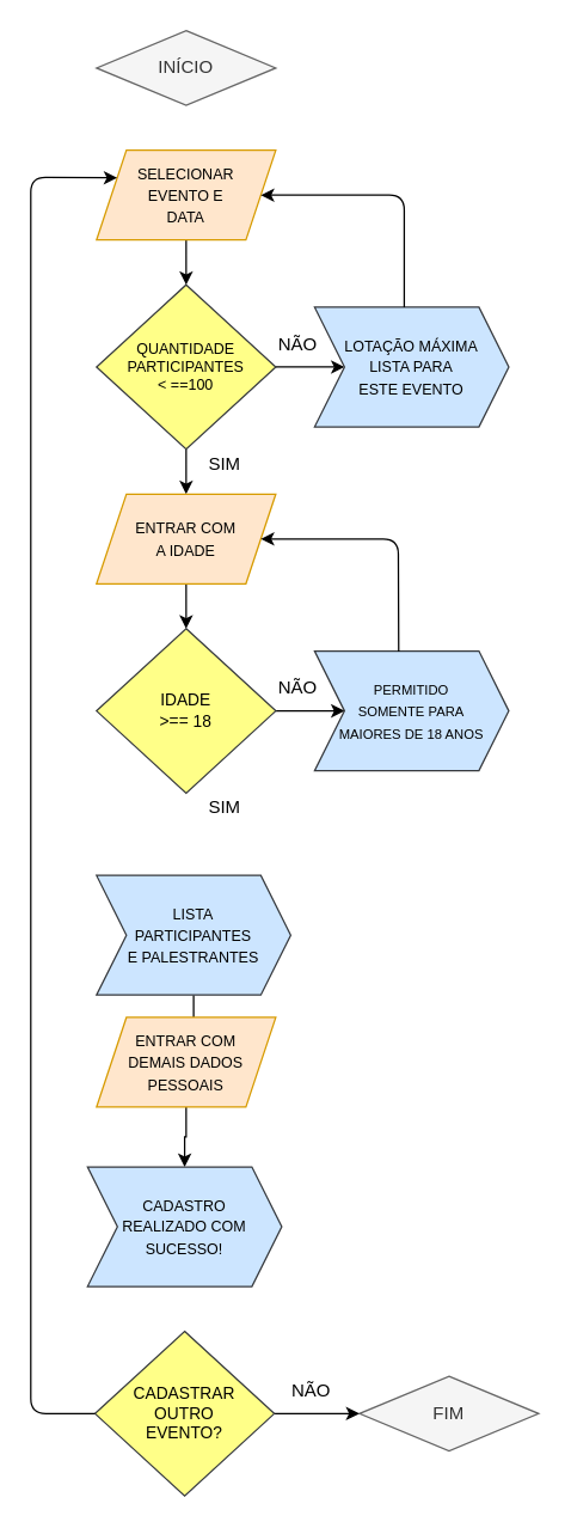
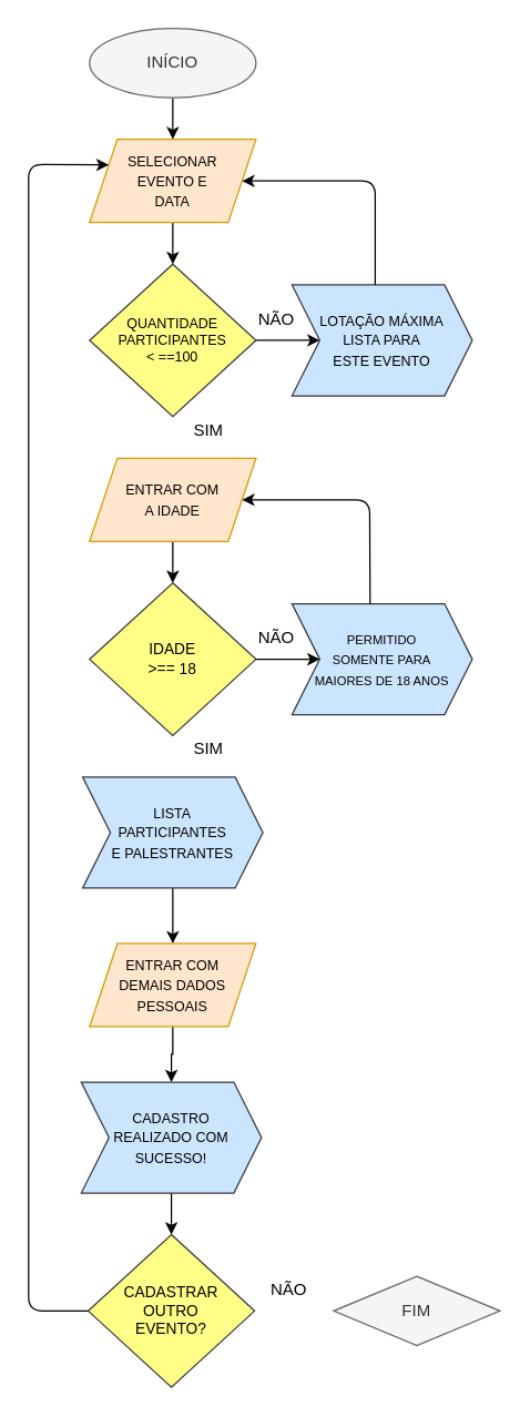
- <mxCell id="6" value="INÍCIO" style="rhombus;whiteSpace=wrap;html=1;labelBorderColor=none;fillColor=#f5f5f5;strokeColor=#666666;fontColor=#333333;" vertex="1" parent="1"><mxGeometry x="64" y="20" width="120" height="50" as="geometry" /></mxCell>
+ <mxCell id="6" value="INÍCIO" style="ellipse;whiteSpace=wrap;html=1;labelBorderColor=none;fillColor=#f5f5f5;strokeColor=#666666;fontColor=#333333;" vertex="1" parent="1"><mxGeometry x="64" y="20" width="120" height="50" as="geometry" /></mxCell>
+ <mxCell id="5" value="" style="edgeStyle=orthogonalEdgeStyle;rounded=0;orthogonalLoop=1;jettySize=auto;html=1;" edge="1" parent="1" source="6" target="8"><mxGeometry relative="1" as="geometry" /></mxCell>
- <mxCell id="3" value="" style="edgeStyle=orthogonalEdgeStyle;rounded=0;orthogonalLoop=1;jettySize=auto;html=1;" edge="1" parent="1" source="4" target="15"><mxGeometry relative="1" as="geometry" /></mxCell>
- <mxCell id="22" value="&lt;font style=&quot;font-size: 10px&quot;&gt;LISTA&lt;br&gt;PARTICIPANTES&lt;br&gt;E PALESTRANTES&lt;/font&gt;" style="shape=step;perimeter=stepPerimeter;whiteSpace=wrap;html=1;fixedSize=1;fillColor=#cce5ff;strokeColor=#36393d;" vertex="1" parent="1"><mxGeometry x="64" y="585" width="130" height="80" as="geometry" /></mxCell>
+ <mxCell id="22" value="&lt;font style=&quot;font-size: 10px&quot;&gt;LISTA&lt;br&gt;PARTICIPANTES&lt;br&gt;E PALESTRANTES&lt;/font&gt;" style="shape=step;perimeter=stepPerimeter;whiteSpace=wrap;html=1;fixedSize=1;fillColor=#cce5ff;strokeColor=#36393d;" vertex="1" parent="1"><mxGeometry x="59" y="560" width="130" height="80" as="geometry" /></mxCell>
+ <mxCell id="26" value="" style="edgeStyle=orthogonalEdgeStyle;rounded=0;orthogonalLoop=1;jettySize=auto;html=1;fontSize=10;" edge="1" parent="1" source="27" target="29"><mxGeometry relative="1" as="geometry" /></mxCell>
- <mxCell id="28" value="" style="edgeStyle=orthogonalEdgeStyle;rounded=0;orthogonalLoop=1;jettySize=auto;html=1;fontSize=10;" edge="1" parent="1" source="29" target="23"><mxGeometry relative="1" as="geometry" /></mxCell>
